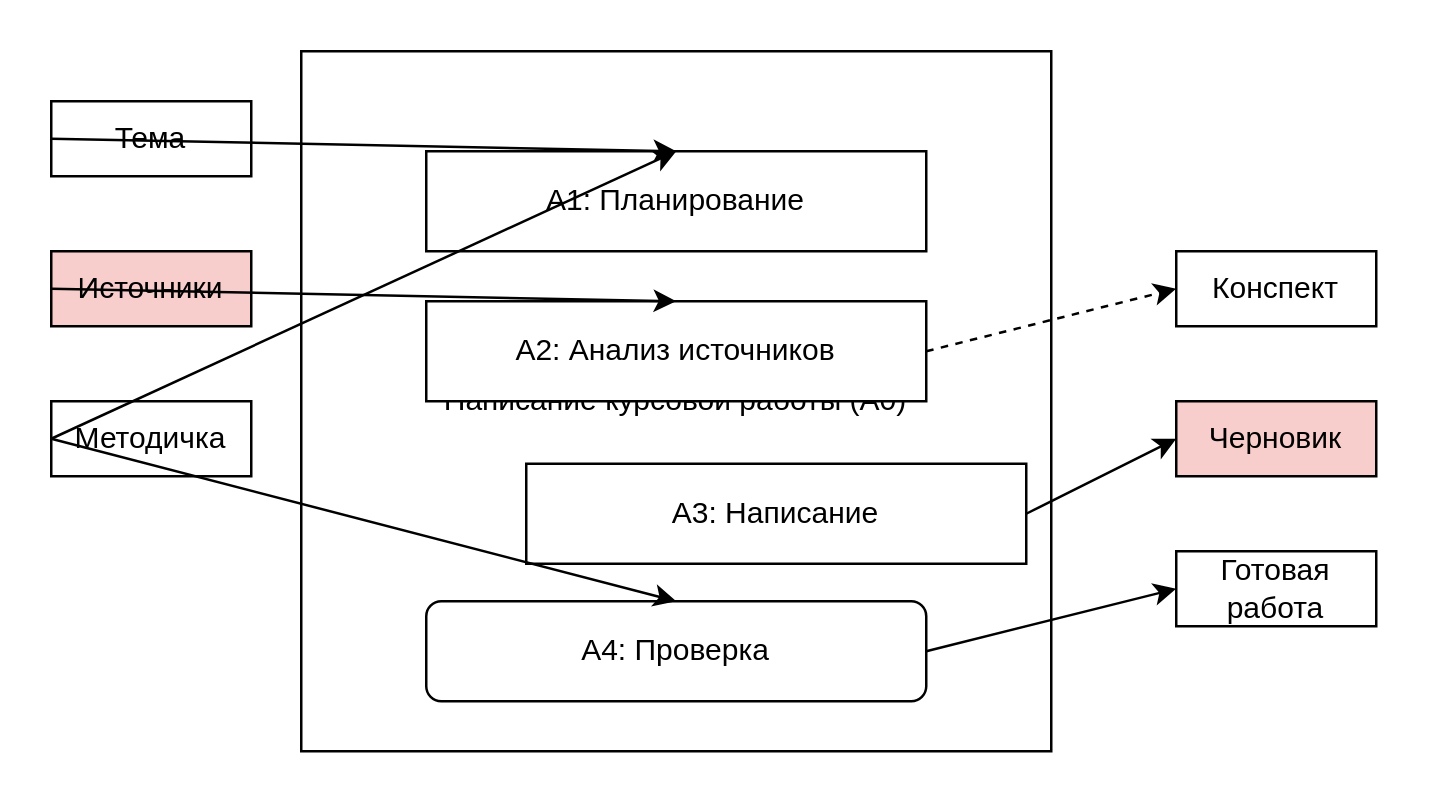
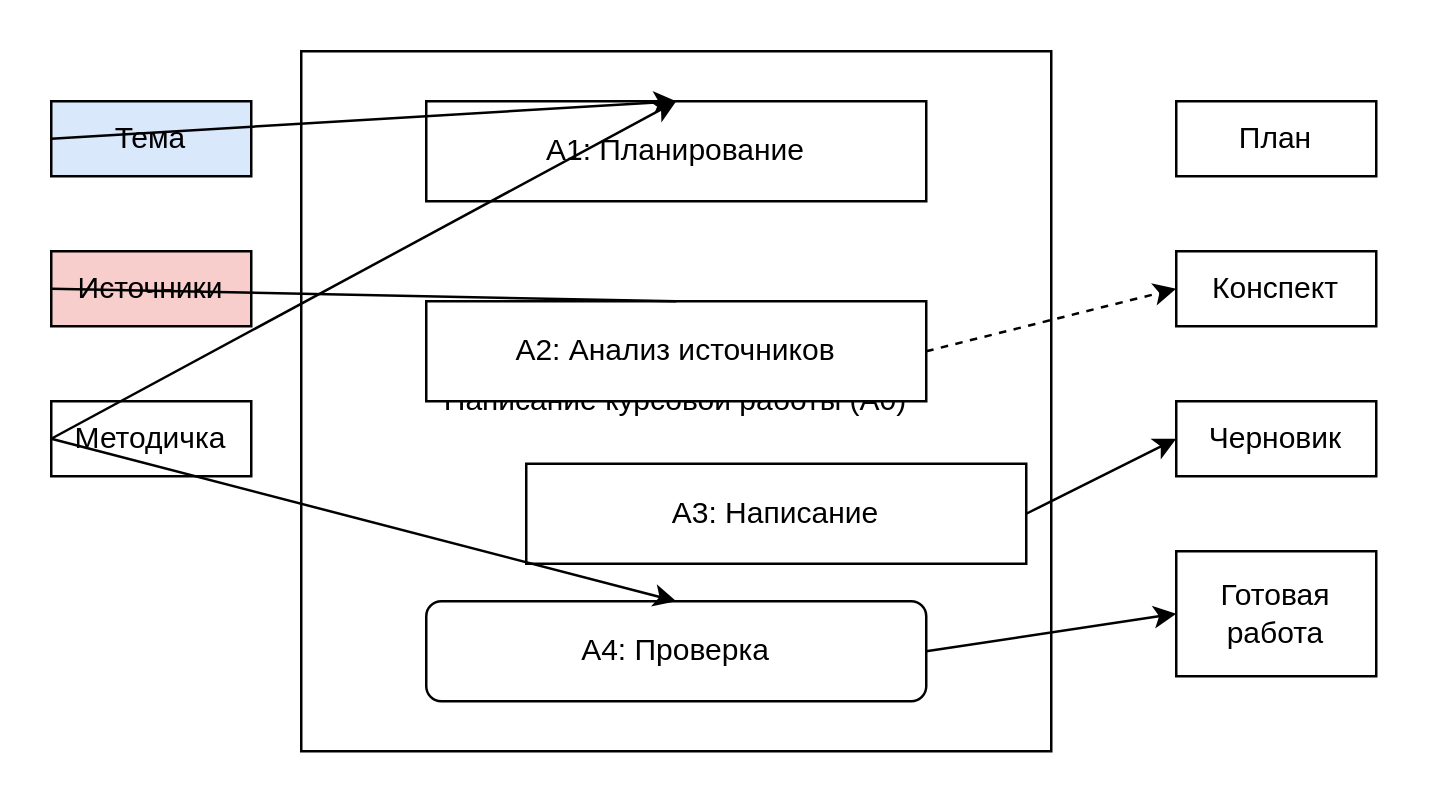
- <mxCell id="7" value="Тема" style="rounded=0;whiteSpace=wrap;html=1;" vertex="1" parent="1"><mxGeometry x="20" y="40" width="80" height="30" as="geometry" /></mxCell>
+ <mxCell id="7" value="Тема" style="rounded=0;whiteSpace=wrap;html=1;fillColor=#dae8fc;" vertex="1" parent="1"><mxGeometry x="20" y="40" width="80" height="30" as="geometry" /></mxCell>
+ <mxCell id="14" value="План" style="rounded=0;whiteSpace=wrap;html=1;" vertex="1" parent="1"><mxGeometry x="470" y="40" width="80" height="30" as="geometry" /></mxCell>
- <mxCell id="3" value="A1: Планирование" style="rounded=0;whiteSpace=wrap;html=1;fillColor=#ffffff;strokeColor=#000000;" vertex="1" parent="2"><mxGeometry x="50" y="40" width="200" height="40" as="geometry" /></mxCell>
+ <mxCell id="3" value="A1: Планирование" style="rounded=0;whiteSpace=wrap;html=1;fillColor=#ffffff;strokeColor=#000000;" vertex="1" parent="2"><mxGeometry x="50" y="20" width="200" height="40" as="geometry" /></mxCell>
- <mxCell id="10" style="edgeStyle=none;html=1;exitX=0;exitY=0.5;exitDx=0;exitDy=0;entryX=0.5;entryY=0;entryDx=0;entryDy=0;" edge="1" parent="1" source="9" target="4"><mxGeometry relative="1" as="geometry" /></mxCell>
+ <mxCell id="10" style="edgeStyle=none;html=1;exitX=0;exitY=0.5;exitDx=0;exitDy=0;entryX=0.5;entryY=0;entryDx=0;entryDy=0;endArrow=none;" edge="1" parent="1" source="9" target="4"><mxGeometry relative="1" as="geometry" /></mxCell>
- <mxCell id="17" value="Черновик" style="rounded=0;whiteSpace=wrap;html=1;fillColor=#f8cecc;" vertex="1" parent="1"><mxGeometry x="470" y="160" width="80" height="30" as="geometry" /></mxCell>
+ <mxCell id="17" value="Черновик" style="rounded=0;whiteSpace=wrap;html=1;" vertex="1" parent="1"><mxGeometry x="470" y="160" width="80" height="30" as="geometry" /></mxCell>
- <mxCell id="19" value="Готовая работа" style="rounded=0;whiteSpace=wrap;html=1;" vertex="1" parent="1"><mxGeometry x="470" y="220" width="80" height="30" as="geometry" /></mxCell>
+ <mxCell id="19" value="Готовая работа" style="rounded=0;whiteSpace=wrap;html=1;" vertex="1" parent="1"><mxGeometry x="470" y="220" width="80" height="50" as="geometry" /></mxCell>
